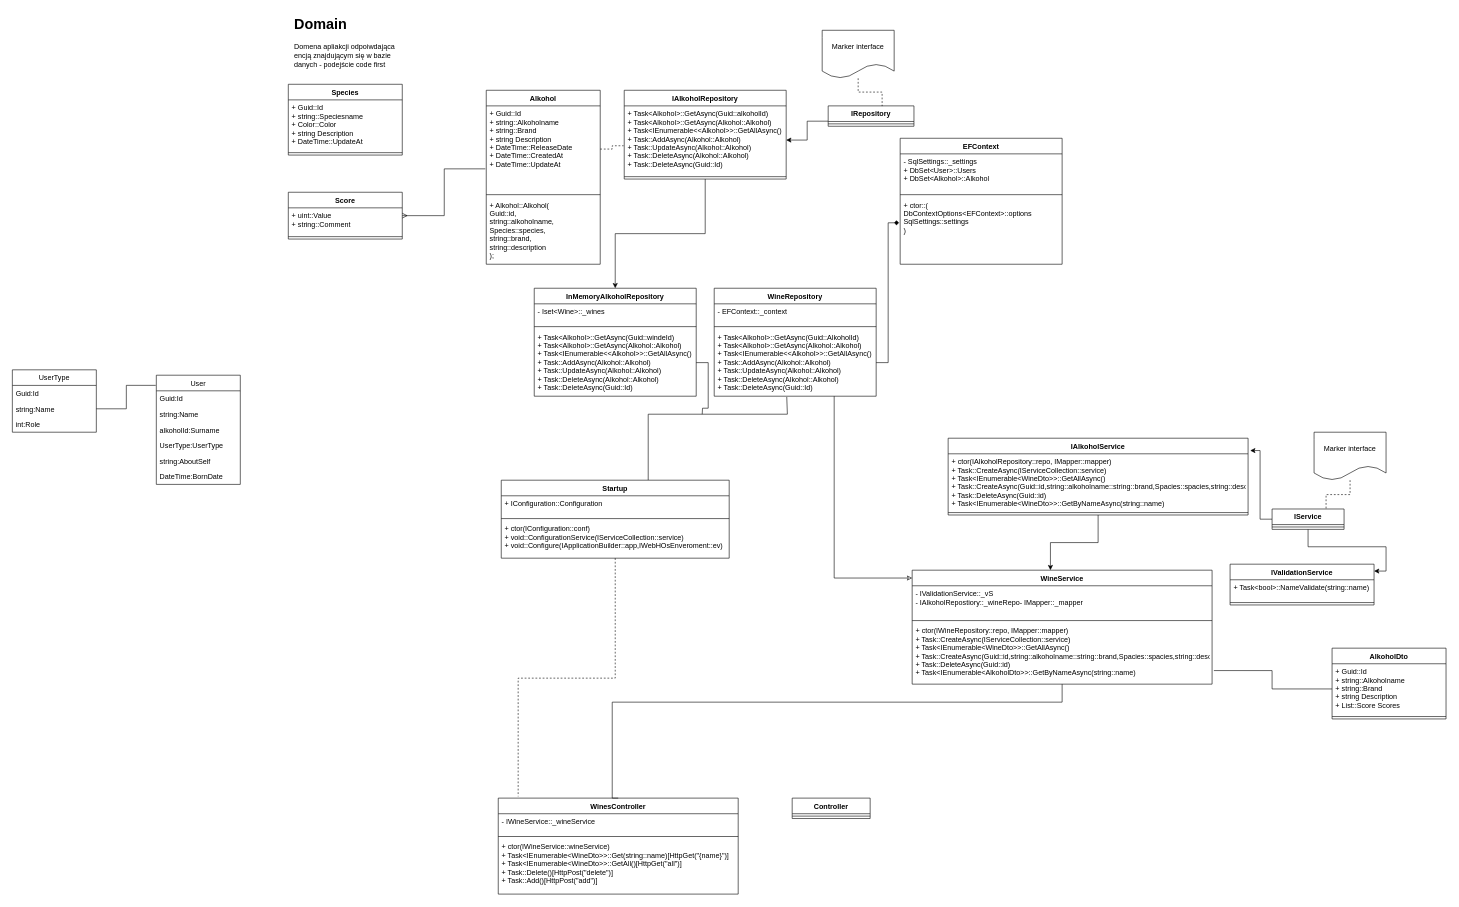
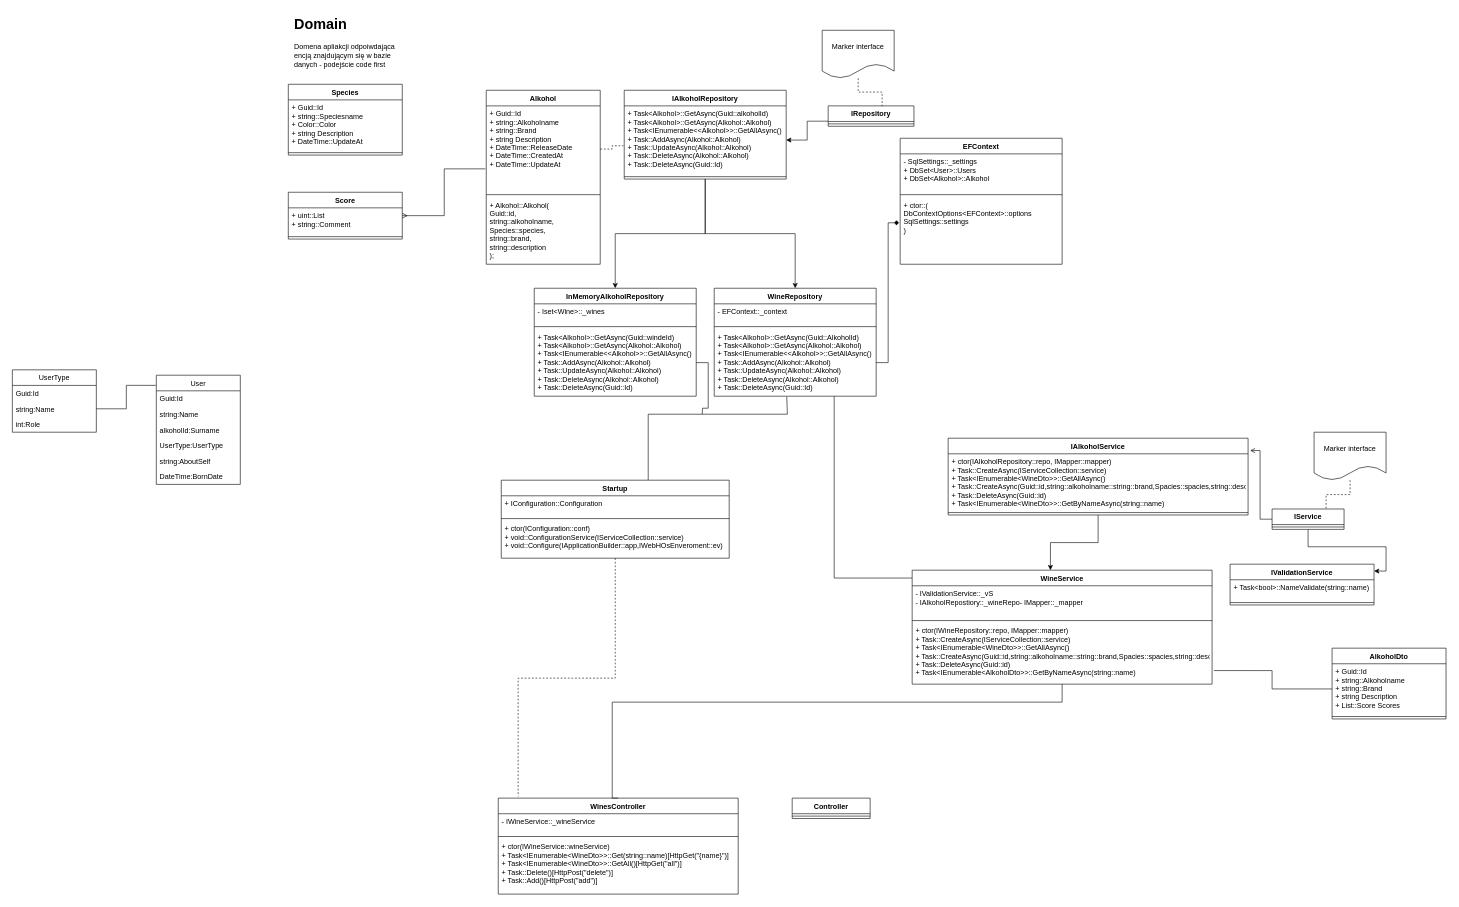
- <mxCell id="71" value="+ uint::Value&#10;+ string::Comment&#10;" style="text;strokeColor=none;fillColor=none;align=left;verticalAlign=top;spacingLeft=4;spacingRight=4;overflow=hidden;rotatable=0;points=[[0,0.5],[1,0.5]];portConstraint=eastwest;" parent="70" vertex="1"><mxGeometry y="26" width="190" height="44" as="geometry" /></mxCell>
+ <mxCell id="71" value="+ uint::List&#10;+ string::Comment&#10;" style="text;strokeColor=none;fillColor=none;align=left;verticalAlign=top;spacingLeft=4;spacingRight=4;overflow=hidden;rotatable=0;points=[[0,0.5],[1,0.5]];portConstraint=eastwest;" parent="70" vertex="1"><mxGeometry y="26" width="190" height="44" as="geometry" /></mxCell>
+ <mxCell id="8" style="edgeStyle=orthogonalEdgeStyle;rounded=0;orthogonalLoop=1;jettySize=auto;html=1;exitX=0.5;exitY=1;exitDx=0;exitDy=0;entryX=0.5;entryY=0;entryDx=0;entryDy=0;endArrow=classic;endFill=1;" parent="1" source="9" target="23" edge="1"><mxGeometry relative="1" as="geometry" /></mxCell>
- <mxCell id="48" style="edgeStyle=orthogonalEdgeStyle;rounded=0;orthogonalLoop=1;jettySize=auto;html=1;entryX=1.007;entryY=0.161;entryDx=0;entryDy=0;entryPerimeter=0;endArrow=classic;endFill=1;" parent="1" source="50" target="53" edge="1"><mxGeometry relative="1" as="geometry" /></mxCell>
+ <mxCell id="48" style="edgeStyle=orthogonalEdgeStyle;rounded=0;orthogonalLoop=1;jettySize=auto;html=1;entryX=1.007;entryY=0.161;entryDx=0;entryDy=0;entryPerimeter=0;endArrow=open;endFill=1;" parent="1" source="50" target="53" edge="1"><mxGeometry relative="1" as="geometry" /></mxCell>
- <mxCell id="22" style="edgeStyle=orthogonalEdgeStyle;rounded=0;orthogonalLoop=1;jettySize=auto;html=1;entryX=0;entryY=0.069;entryDx=0;entryDy=0;entryPerimeter=0;endArrow=classic;endFill=0;" parent="1" source="23" target="61" edge="1"><mxGeometry relative="1" as="geometry"><Array as="points"><mxPoint x="1390" y="963" /></Array></mxGeometry></mxCell>
+ <mxCell id="22" style="edgeStyle=orthogonalEdgeStyle;rounded=0;orthogonalLoop=1;jettySize=auto;html=1;entryX=0;entryY=0.069;entryDx=0;entryDy=0;entryPerimeter=0;endArrow=none;endFill=0;" parent="1" source="23" target="61" edge="1"><mxGeometry relative="1" as="geometry"><Array as="points"><mxPoint x="1390" y="963" /></Array></mxGeometry></mxCell>
